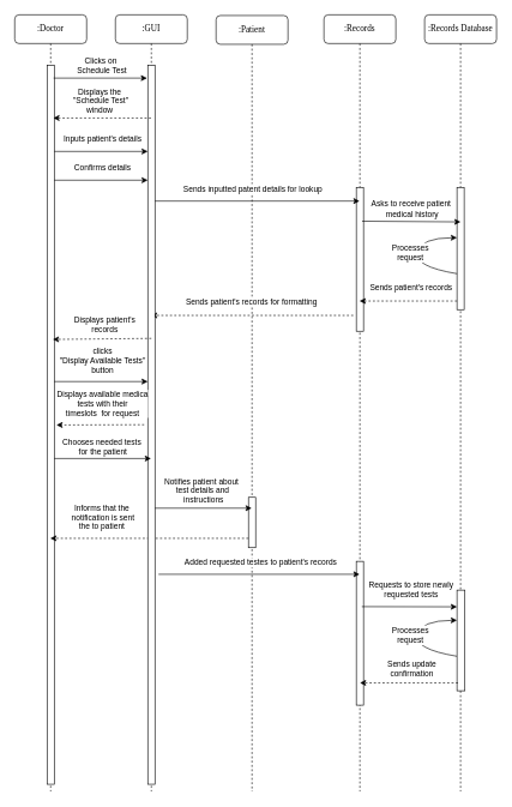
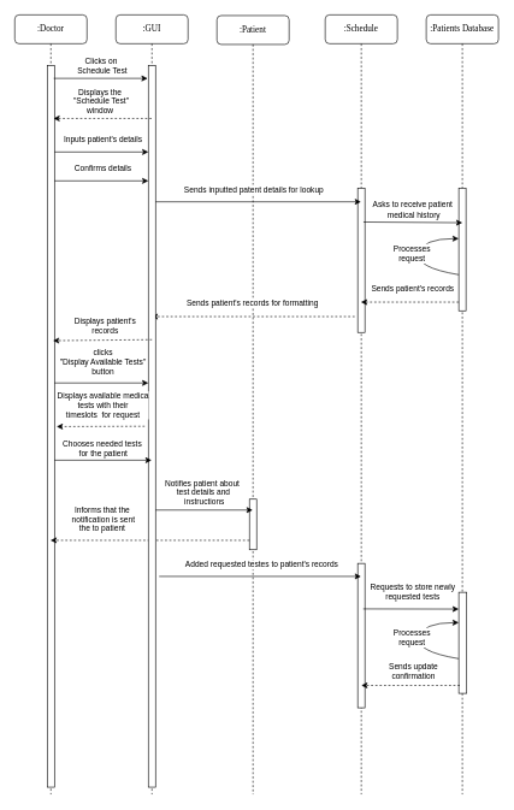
- <mxCell id="6" value=":Records" style="shape=umlLifeline;perimeter=lifelinePerimeter;whiteSpace=wrap;html=1;container=1;collapsible=0;recursiveResize=0;outlineConnect=0;rounded=1;shadow=0;comic=0;labelBackgroundColor=none;strokeWidth=1;fontFamily=Verdana;fontSize=12;align=center;" parent="1" vertex="1"><mxGeometry x="450" y="20" width="100" height="1080" as="geometry" /></mxCell>
+ <mxCell id="6" value=":Schedule" style="shape=umlLifeline;perimeter=lifelinePerimeter;whiteSpace=wrap;html=1;container=1;collapsible=0;recursiveResize=0;outlineConnect=0;rounded=1;shadow=0;comic=0;labelBackgroundColor=none;strokeWidth=1;fontFamily=Verdana;fontSize=12;align=center;" parent="1" vertex="1"><mxGeometry x="450" y="20" width="100" height="1080" as="geometry" /></mxCell>
- <mxCell id="9" value=":Records Database" style="shape=umlLifeline;perimeter=lifelinePerimeter;whiteSpace=wrap;html=1;container=1;collapsible=0;recursiveResize=0;outlineConnect=0;rounded=1;shadow=0;comic=0;labelBackgroundColor=none;strokeWidth=1;fontFamily=Verdana;fontSize=12;align=center;" parent="1" vertex="1"><mxGeometry x="590" y="20" width="100" height="1080" as="geometry" /></mxCell>
+ <mxCell id="9" value=":Patients Database" style="shape=umlLifeline;perimeter=lifelinePerimeter;whiteSpace=wrap;html=1;container=1;collapsible=0;recursiveResize=0;outlineConnect=0;rounded=1;shadow=0;comic=0;labelBackgroundColor=none;strokeWidth=1;fontFamily=Verdana;fontSize=12;align=center;" parent="1" vertex="1"><mxGeometry x="590" y="20" width="100" height="1080" as="geometry" /></mxCell>
